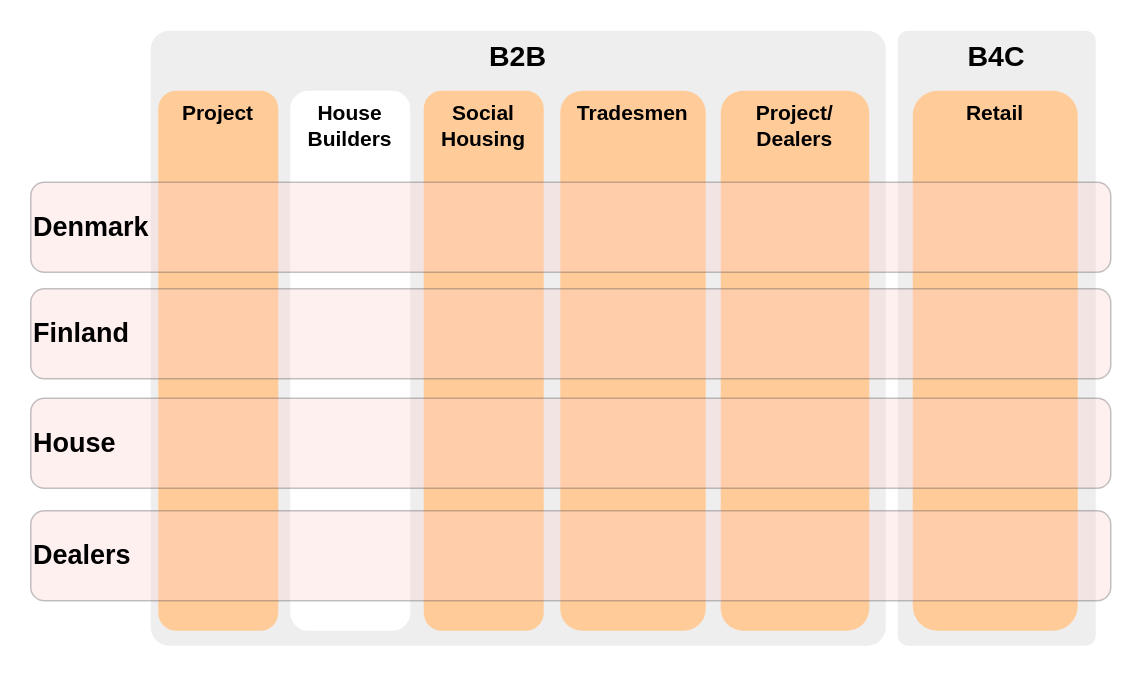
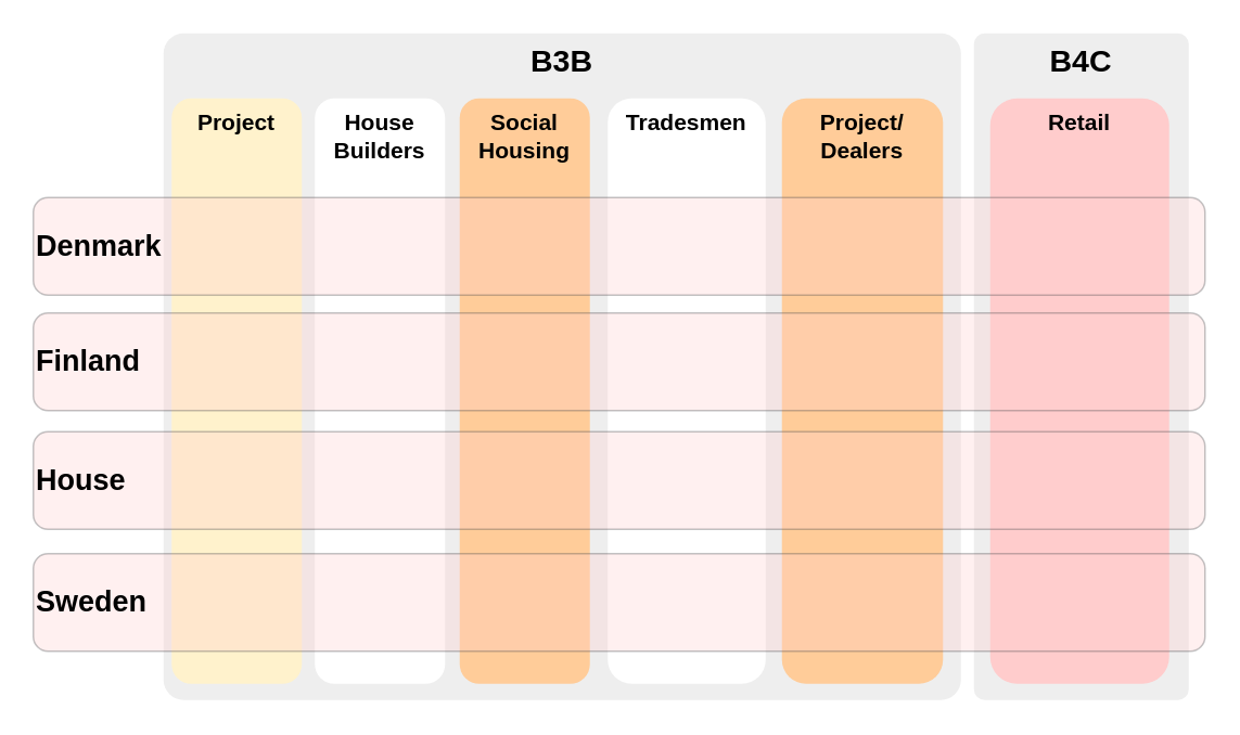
- <mxCell id="3" value="&lt;b&gt;&lt;font style=&quot;font-size: 19px&quot;&gt;B2B&lt;/font&gt;&lt;/b&gt;" style="rounded=1;whiteSpace=wrap;html=1;verticalAlign=top;fillColor=#eeeeee;strokeColor=none;glass=0;comic=0;perimeterSpacing=3;arcSize=3;" parent="1" vertex="1"><mxGeometry x="100" y="20" width="490" height="410" as="geometry" /></mxCell>
+ <mxCell id="3" value="&lt;b&gt;&lt;font style=&quot;font-size: 19px&quot;&gt;B3B&lt;/font&gt;&lt;/b&gt;" style="rounded=1;whiteSpace=wrap;html=1;verticalAlign=top;fillColor=#eeeeee;strokeColor=none;glass=0;comic=0;perimeterSpacing=3;arcSize=3;" parent="1" vertex="1"><mxGeometry x="100" y="20" width="490" height="410" as="geometry" /></mxCell>
- <mxCell id="4" value="&lt;font style=&quot;font-size: 14px&quot;&gt;Project&lt;/font&gt;" style="rounded=1;whiteSpace=wrap;html=1;fillColor=#ffcc99;strokeColor=none;verticalAlign=top;fontStyle=1" parent="1" vertex="1"><mxGeometry x="105" y="60" width="80" height="360" as="geometry" /></mxCell>
+ <mxCell id="4" value="&lt;font style=&quot;font-size: 14px&quot;&gt;Project&lt;/font&gt;" style="rounded=1;whiteSpace=wrap;html=1;fillColor=#fff2cc;strokeColor=none;verticalAlign=top;fontStyle=1;" parent="1" vertex="1"><mxGeometry x="105" y="60" width="80" height="360" as="geometry" /></mxCell>
- <mxCell id="7" value="&lt;font style=&quot;font-size: 14px&quot;&gt;Tradesmen&lt;/font&gt;" style="rounded=1;whiteSpace=wrap;html=1;fillColor=#ffcc99;strokeColor=none;verticalAlign=top;fontStyle=1" parent="1" vertex="1"><mxGeometry x="373" y="60" width="97" height="360" as="geometry" /></mxCell>
+ <mxCell id="7" value="&lt;font style=&quot;font-size: 14px&quot;&gt;Tradesmen&lt;/font&gt;" style="rounded=1;whiteSpace=wrap;html=1;fillColor=#ffffff;strokeColor=none;verticalAlign=top;fontStyle=1;" parent="1" vertex="1"><mxGeometry x="373" y="60" width="97" height="360" as="geometry" /></mxCell>
- <mxCell id="9" value="&lt;font style=&quot;font-size: 14px&quot;&gt;Retail&lt;/font&gt;" style="rounded=1;whiteSpace=wrap;html=1;fillColor=#ffcc99;strokeColor=none;verticalAlign=top;fontStyle=1" parent="1" vertex="1"><mxGeometry x="608" y="60" width="110" height="360" as="geometry" /></mxCell>
+ <mxCell id="9" value="&lt;font style=&quot;font-size: 14px&quot;&gt;Retail&lt;/font&gt;" style="rounded=1;whiteSpace=wrap;html=1;fillColor=#ffcccc;strokeColor=none;verticalAlign=top;fontStyle=1;" parent="1" vertex="1"><mxGeometry x="608" y="60" width="110" height="360" as="geometry" /></mxCell>
- <mxCell id="13" value="&lt;font style=&quot;font-size: 18px&quot;&gt;Dealers&lt;/font&gt;" style="rounded=1;whiteSpace=wrap;html=1;align=left;fillColor=#ffcccc;strokeColor=#36393d;opacity=30;fontStyle=1" parent="1" vertex="1"><mxGeometry y="340" width="720" height="60" as="geometry" x="20" /></mxCell>
+ <mxCell id="13" value="&lt;font style=&quot;font-size: 18px&quot;&gt;Sweden&lt;/font&gt;" style="rounded=1;whiteSpace=wrap;html=1;align=left;fillColor=#ffcccc;strokeColor=#36393d;opacity=30;fontStyle=1" parent="1" vertex="1"><mxGeometry y="340" width="720" height="60" as="geometry" x="20" /></mxCell>
